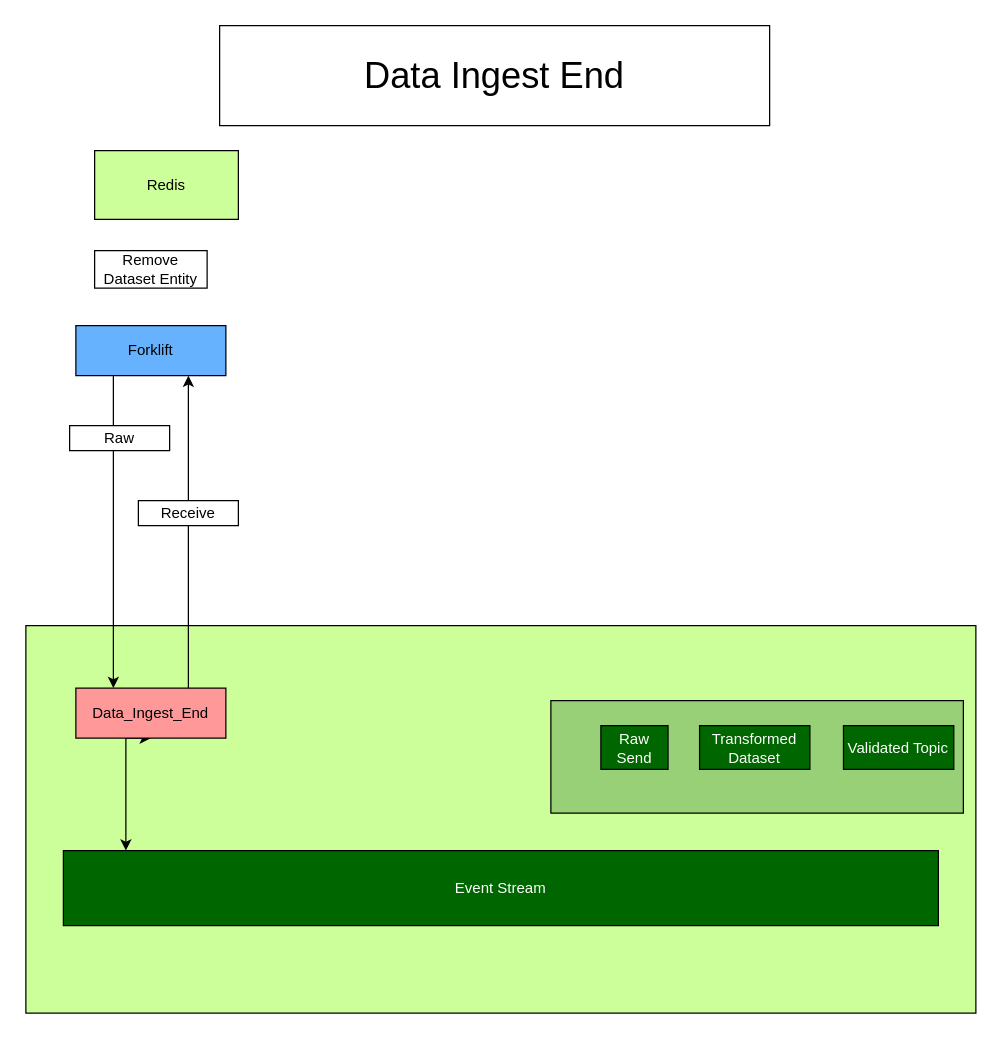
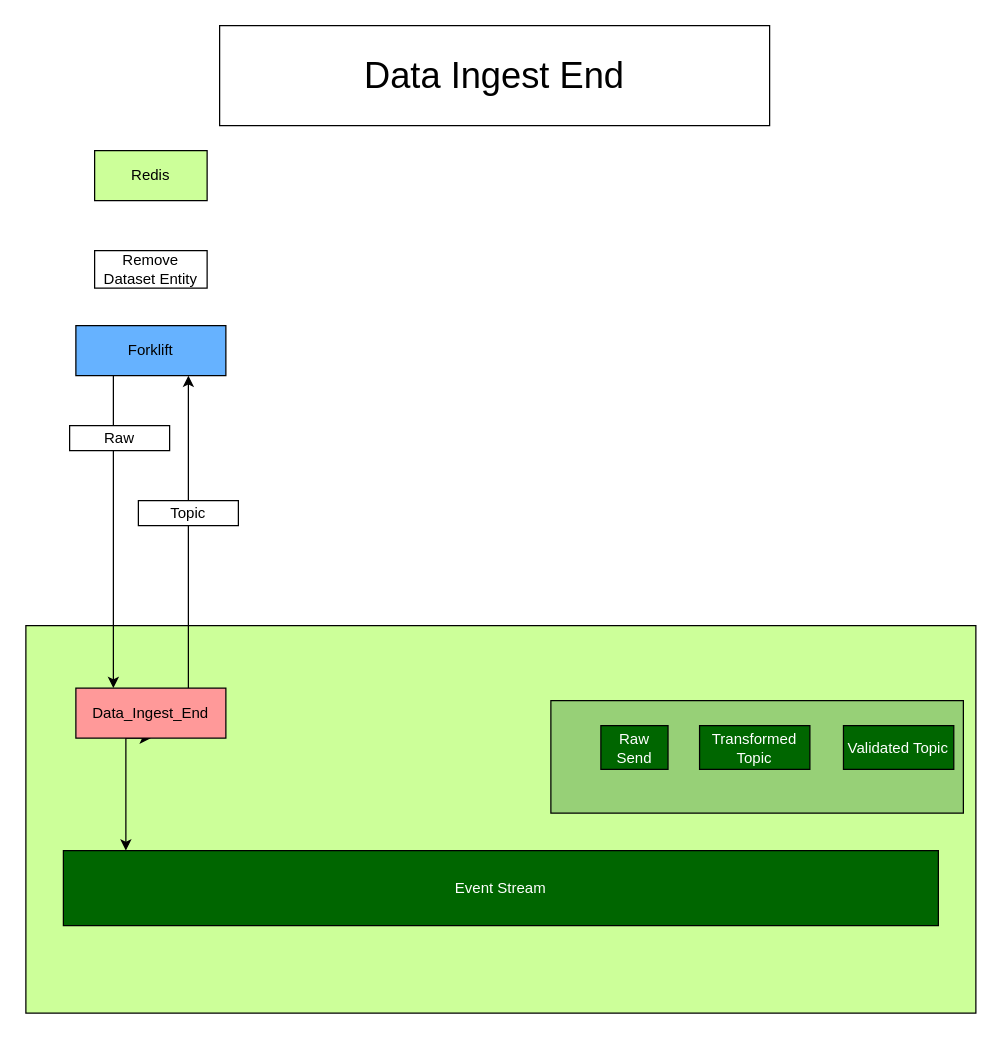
- <mxCell id="17" value="Redis" style="rounded=0;whiteSpace=wrap;html=1;fillColor=#CCFF99;" vertex="1" parent="1"><mxGeometry x="75" y="120" width="115" height="55" as="geometry" /></mxCell>
+ <mxCell id="17" value="Redis" style="rounded=0;whiteSpace=wrap;html=1;fillColor=#CCFF99;" vertex="1" parent="1"><mxGeometry x="75" y="120" width="90" height="40" as="geometry" /></mxCell>
- <mxCell id="15" value="Receive" style="rounded=0;whiteSpace=wrap;html=1;" parent="1" vertex="1"><mxGeometry x="110" y="400" width="80" height="20" as="geometry" /></mxCell>
+ <mxCell id="15" value="Topic" style="rounded=0;whiteSpace=wrap;html=1;" parent="1" vertex="1"><mxGeometry x="110" y="400" width="80" height="20" as="geometry" /></mxCell>
- <mxCell id="7" value="&lt;font color=&quot;#ffffff&quot;&gt;Transformed Dataset&lt;/font&gt;" style="rounded=0;whiteSpace=wrap;html=1;fillColor=#006600;" parent="4" vertex="1"><mxGeometry x="118.953" y="20" width="88.256" height="35" as="geometry" /></mxCell>
+ <mxCell id="7" value="&lt;font color=&quot;#ffffff&quot;&gt;Transformed Topic&lt;/font&gt;" style="rounded=0;whiteSpace=wrap;html=1;fillColor=#006600;" parent="4" vertex="1"><mxGeometry x="118.953" y="20" width="88.256" height="35" as="geometry" /></mxCell>
